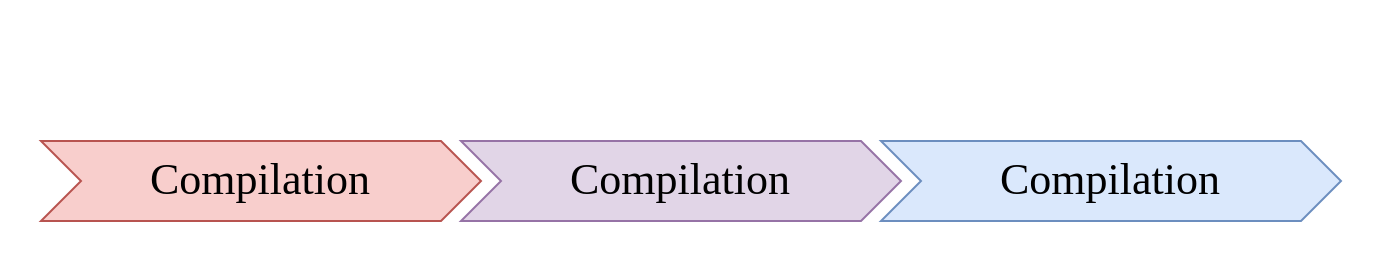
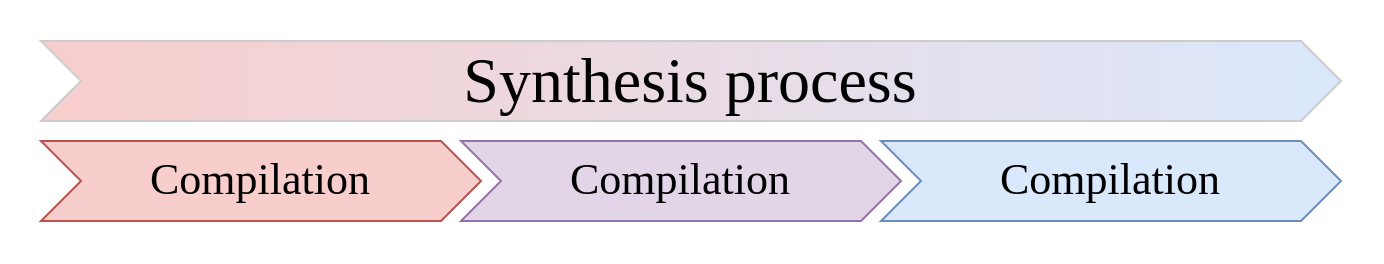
+ <mxCell id="2" value="Synthesis process" style="shape=step;perimeter=stepPerimeter;whiteSpace=wrap;html=1;fixedSize=1;fillColor=#f8cecc;strokeColor=#CCCCCC;gradientDirection=east;gradientColor=#DAE8FC;fontFamily=UGent Panno Text;fontSize=32;" vertex="1" parent="1"><mxGeometry x="20" y="20" width="650" height="40" as="geometry" /></mxCell>
